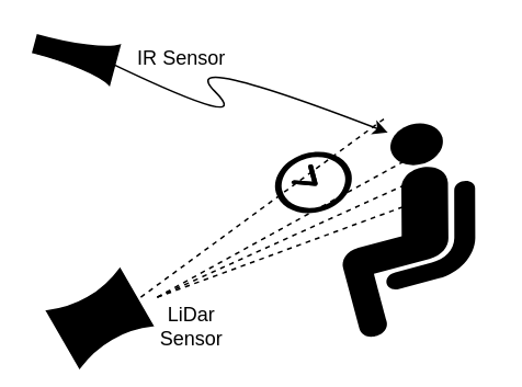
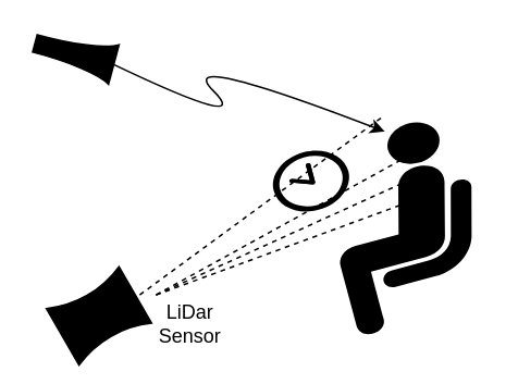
- <mxCell id="10" value="IR Sensor" style="text;html=1;strokeColor=none;fillColor=none;align=center;verticalAlign=middle;whiteSpace=wrap;rounded=0;pointerEvents=1;fontFamily=Helvetica;fontSize=12;fontColor=default;" parent="1" vertex="1"><mxGeometry x="80" y="20" width="60" height="30" as="geometry" /></mxCell>
